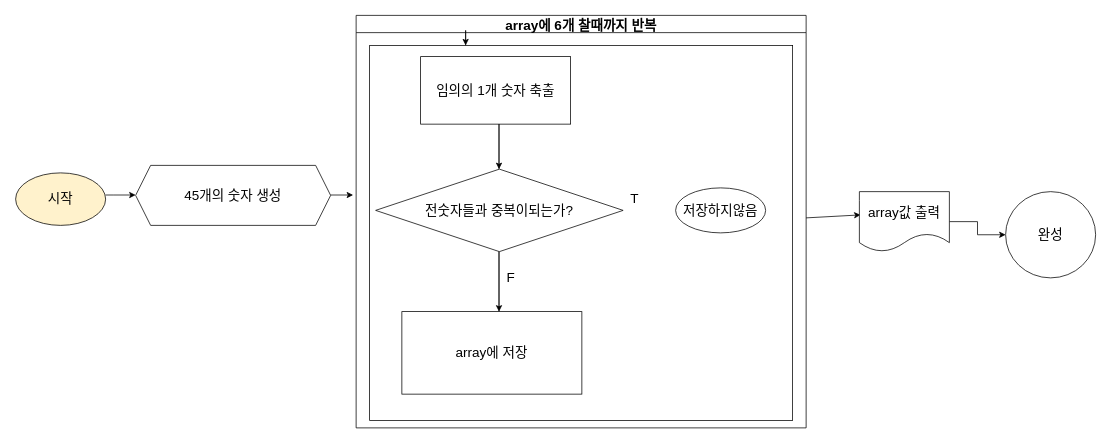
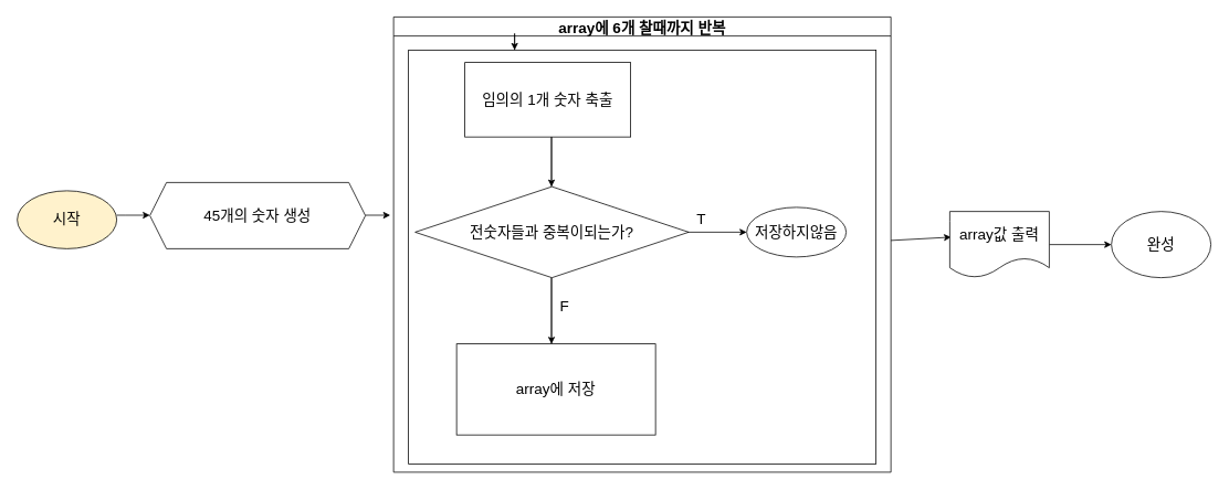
+ <mxCell id="14" value="" style="endArrow=classic;html=1;rounded=0;fontSize=18;exitX=-0.027;exitY=1;exitDx=0;exitDy=0;exitPerimeter=0;" edge="1" parent="4" source="16" target="15"><mxGeometry width="50" height="50" relative="1" as="geometry"><mxPoint x="356" y="259.5" as="sourcePoint" /><mxPoint x="396" y="260" as="targetPoint" /></mxGeometry></mxCell>
- <mxCell id="22" value="완성" style="ellipse;whiteSpace=wrap;html=1;fontSize=18;" vertex="1" parent="1"><mxGeometry x="1340" y="255" width="120" height="115" as="geometry" /></mxCell>
+ <mxCell id="22" value="완성" style="ellipse;whiteSpace=wrap;html=1;fontSize=18;" vertex="1" parent="1"><mxGeometry x="1340" y="255" width="120" height="80" as="geometry" /></mxCell>
- <mxCell id="12" value="&lt;font style=&quot;font-size: 18px&quot;&gt;array에 저장&lt;/font&gt;" style="rounded=0;whiteSpace=wrap;html=1;" vertex="1" parent="4"><mxGeometry x="61" y="395" width="240" height="110" as="geometry" /></mxCell>
+ <mxCell id="12" value="&lt;font style=&quot;font-size: 18px&quot;&gt;array에 저장&lt;/font&gt;" style="rounded=0;whiteSpace=wrap;html=1;" vertex="1" parent="4"><mxGeometry x="76" y="395" width="240" height="110" as="geometry" /></mxCell>
